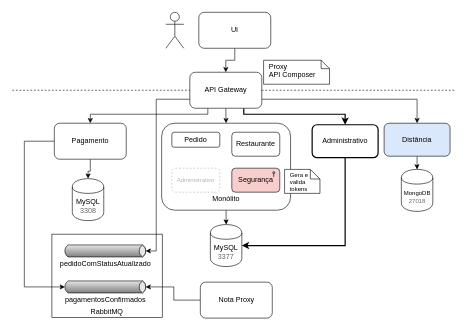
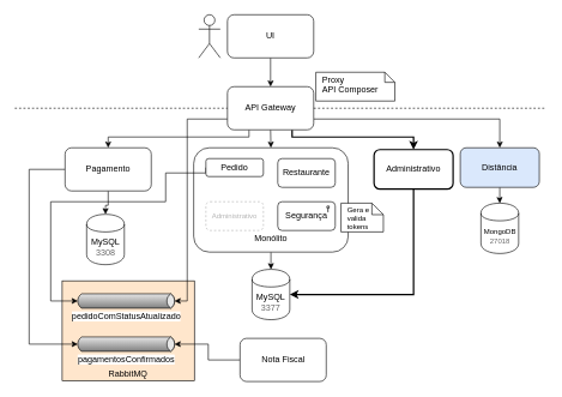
- <mxCell id="5" value="UI" style="rounded=1;whiteSpace=wrap;html=1;" parent="1" vertex="1"><mxGeometry x="331" y="20" width="120" height="60" as="geometry" /></mxCell>
+ <mxCell id="5" value="UI" style="rounded=1;whiteSpace=wrap;html=1;" parent="1" vertex="1"><mxGeometry x="316" y="20" width="120" height="60" as="geometry" /></mxCell>
- <mxCell id="31" value="Segurança" style="rounded=1;whiteSpace=wrap;html=1;fillColor=#f8cecc;" parent="1" vertex="1"><mxGeometry x="386" y="280" width="80" height="40" as="geometry" /></mxCell>
+ <mxCell id="31" value="Segurança" style="rounded=1;whiteSpace=wrap;html=1;" parent="1" vertex="1"><mxGeometry x="386" y="280" width="80" height="40" as="geometry" /></mxCell>
+ <mxCell id="26" style="edgeStyle=orthogonalEdgeStyle;rounded=0;orthogonalLoop=1;jettySize=auto;html=1;exitX=0;exitY=0.5;exitDx=0;exitDy=0;entryX=0;entryY=0.5;entryDx=2.7;entryDy=0;entryPerimeter=0;fontSize=12;" parent="1" source="27" target="38" edge="1"><mxGeometry relative="1" as="geometry"><Array as="points"><mxPoint x="230" y="240" /><mxPoint x="230" y="280" /><mxPoint x="70" y="280" /><mxPoint x="70" y="418" /></Array></mxGeometry></mxCell>
- <mxCell id="2" value="&lt;font style=&quot;font-size: 12px&quot;&gt;RabbitMQ&lt;/font&gt;" style="rounded=0;whiteSpace=wrap;html=1;strokeColor=#000000;fontSize=10;fontColor=#000000;verticalAlign=bottom;" parent="1" vertex="1"><mxGeometry x="86" y="390" width="184" height="139" as="geometry" /></mxCell>
+ <mxCell id="2" value="&lt;font style=&quot;font-size: 12px&quot;&gt;RabbitMQ&lt;/font&gt;" style="rounded=0;whiteSpace=wrap;html=1;strokeColor=#000000;fontSize=10;fontColor=#000000;verticalAlign=bottom;fillColor=#ffe6cc;" parent="1" vertex="1"><mxGeometry x="86" y="390" width="184" height="139" as="geometry" /></mxCell>
- <mxCell id="36" value="Nota Proxy" style="rounded=1;whiteSpace=wrap;html=1;strokeColor=#000000;fontSize=12;fontColor=#000000;" parent="1" vertex="1"><mxGeometry x="333.5" y="470" width="120" height="60" as="geometry" /></mxCell>
+ <mxCell id="36" value="Nota Fiscal" style="rounded=1;whiteSpace=wrap;html=1;strokeColor=#000000;fontSize=12;fontColor=#000000;" parent="1" vertex="1"><mxGeometry x="333.5" y="470" width="120" height="60" as="geometry" /></mxCell>
